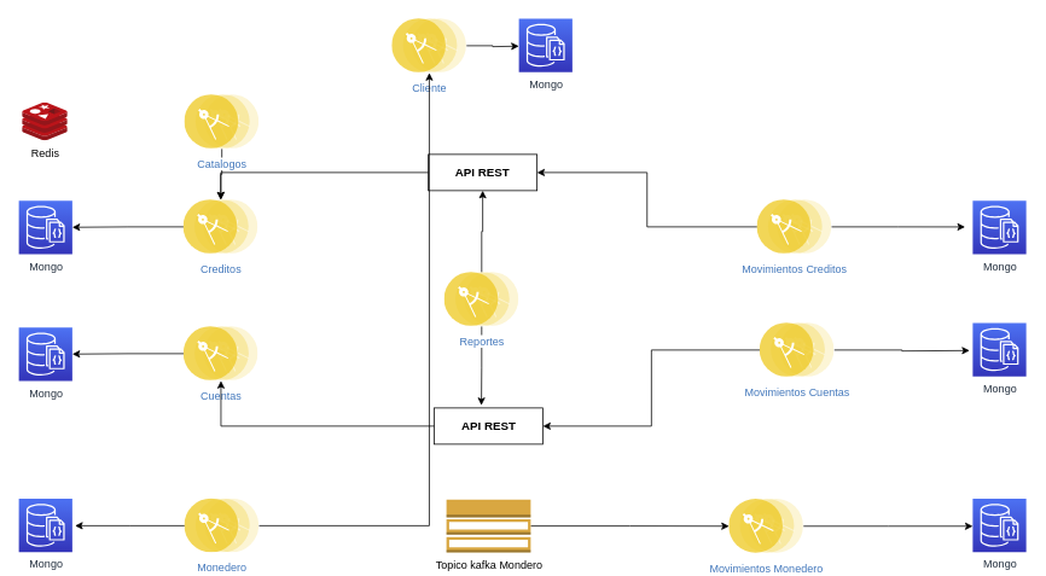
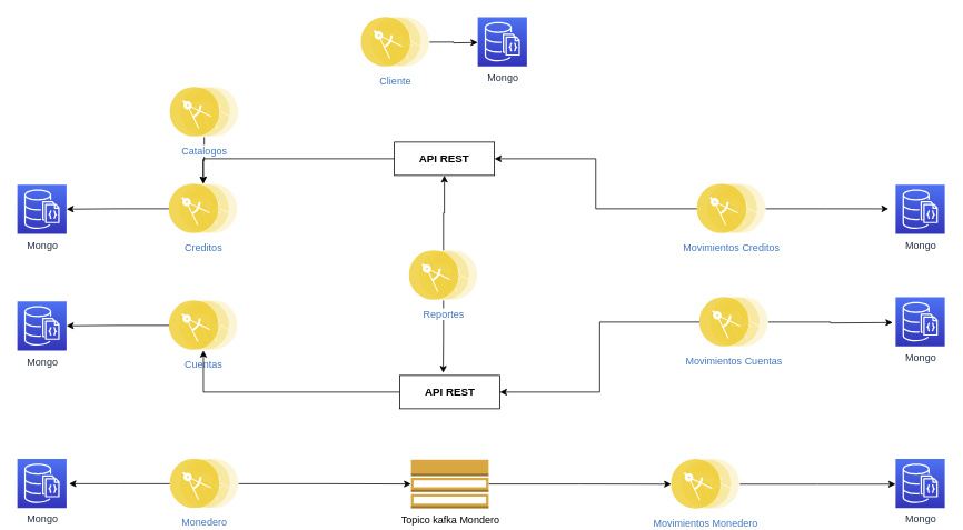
- <mxCell id="23" value="Redis" style="sketch=0;aspect=fixed;html=1;points=[];align=center;image;fontSize=12;image=img/lib/mscae/Cache_Redis_Product.svg;" vertex="1" parent="1"><mxGeometry x="24" y="113" width="50" height="42" as="geometry" /></mxCell>
- <mxCell id="15" style="edgeStyle=orthogonalEdgeStyle;rounded=0;orthogonalLoop=1;jettySize=auto;html=1;" edge="1" parent="1" source="16" target="8"><mxGeometry relative="1" as="geometry" /></mxCell>
+ <mxCell id="15" style="edgeStyle=orthogonalEdgeStyle;rounded=0;orthogonalLoop=1;jettySize=auto;html=1;" edge="1" parent="1" source="16" target="20"><mxGeometry relative="1" as="geometry" /></mxCell>
